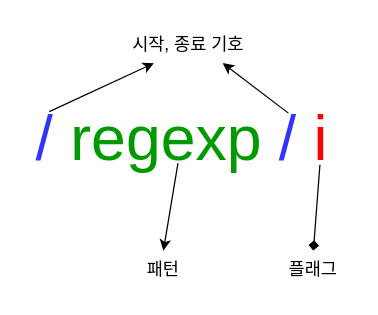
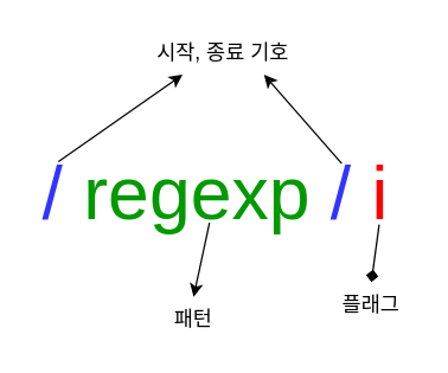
- <mxCell id="2" value="&lt;font style=&quot;font-size: 50px;&quot;&gt;&lt;font color=&quot;#3333ff&quot;&gt;/&amp;nbsp;&lt;/font&gt;&lt;font color=&quot;#009900&quot;&gt;regexp&amp;nbsp;&lt;/font&gt;&lt;font color=&quot;#3333ff&quot;&gt;/&amp;nbsp;&lt;/font&gt;&lt;font color=&quot;#ff0000&quot;&gt;i&lt;/font&gt;&lt;/font&gt;" style="text;html=1;strokeColor=none;fillColor=none;align=center;verticalAlign=middle;whiteSpace=wrap;rounded=0;" vertex="1" parent="1"><mxGeometry x="20" y="90" width="250" height="40" as="geometry" /></mxCell>
+ <mxCell id="2" value="&lt;font style=&quot;font-size: 50px;&quot;&gt;&lt;font color=&quot;#3333ff&quot;&gt;/&amp;nbsp;&lt;/font&gt;&lt;font color=&quot;#009900&quot;&gt;regexp&amp;nbsp;&lt;/font&gt;&lt;font color=&quot;#3333ff&quot;&gt;/&amp;nbsp;&lt;/font&gt;&lt;font color=&quot;#ff0000&quot;&gt;i&lt;/font&gt;&lt;/font&gt;" style="text;html=1;strokeColor=none;fillColor=none;align=center;verticalAlign=middle;whiteSpace=wrap;rounded=0;" vertex="1" parent="1"><mxGeometry x="20" y="110" width="250" height="40" as="geometry" /></mxCell>
- <mxCell id="7" value="플래그" style="text;html=1;strokeColor=none;fillColor=none;align=center;verticalAlign=middle;whiteSpace=wrap;rounded=0;fontSize=14;fontColor=#000000;" vertex="1" parent="1"><mxGeometry x="220" y="200" width="60" height="30" as="geometry" /></mxCell>
+ <mxCell id="7" value="플래그" style="text;html=1;strokeColor=none;fillColor=none;align=center;verticalAlign=middle;whiteSpace=wrap;rounded=0;fontSize=14;fontColor=#000000;" vertex="1" parent="1"><mxGeometry x="220" y="190" width="60" height="30" as="geometry" /></mxCell>
